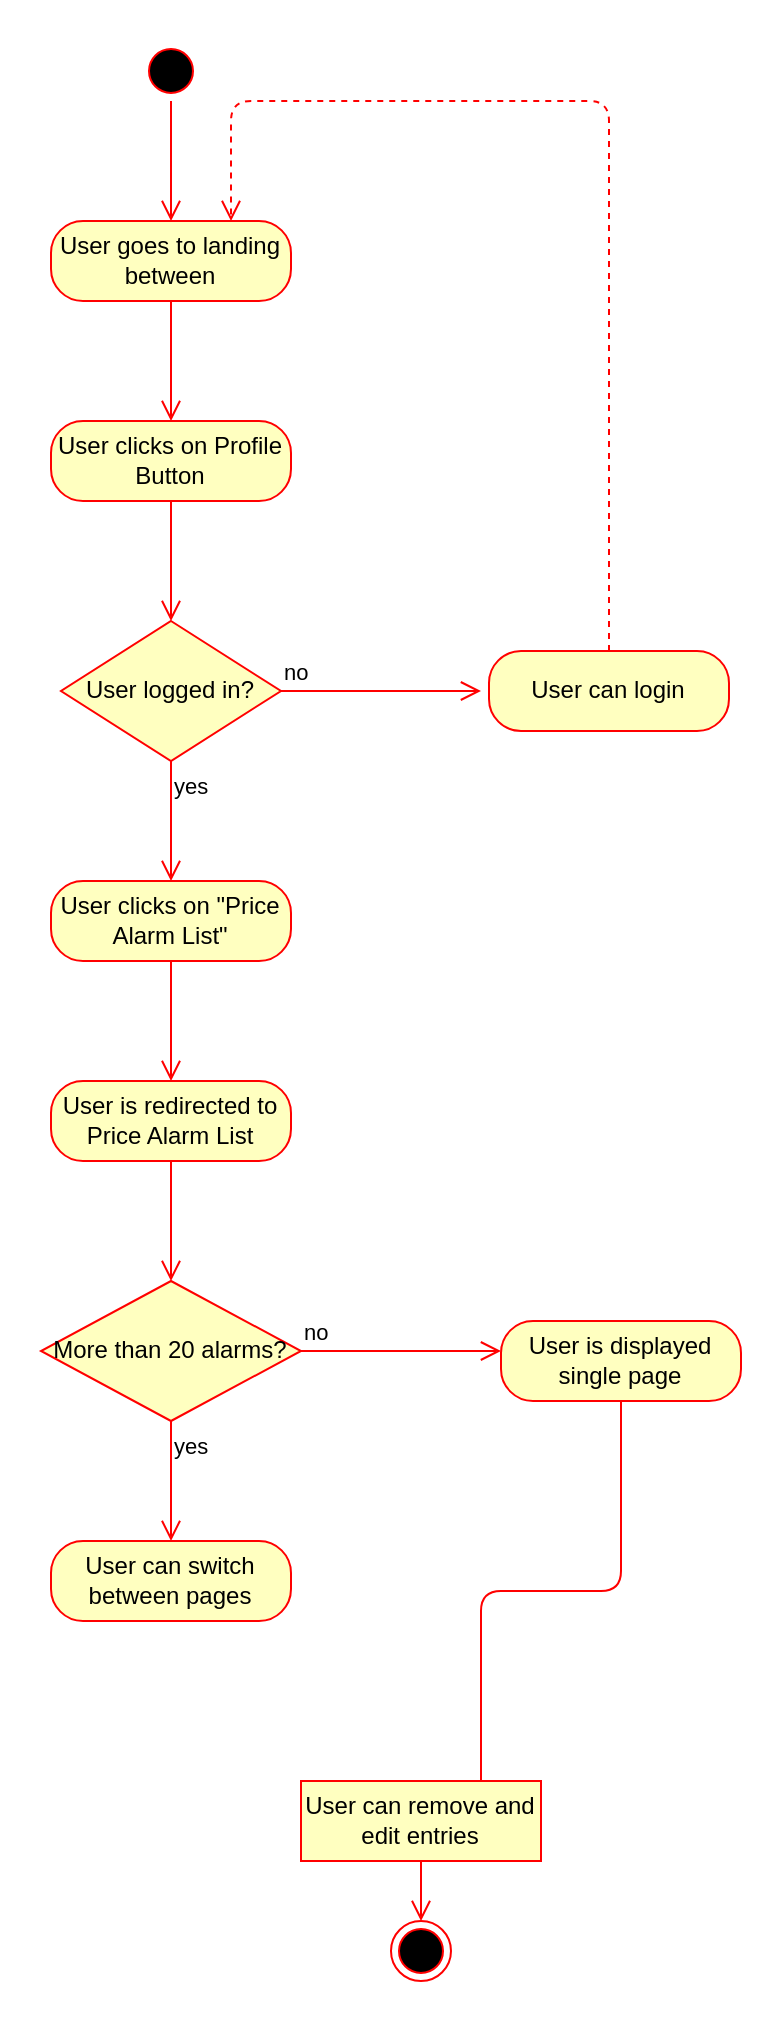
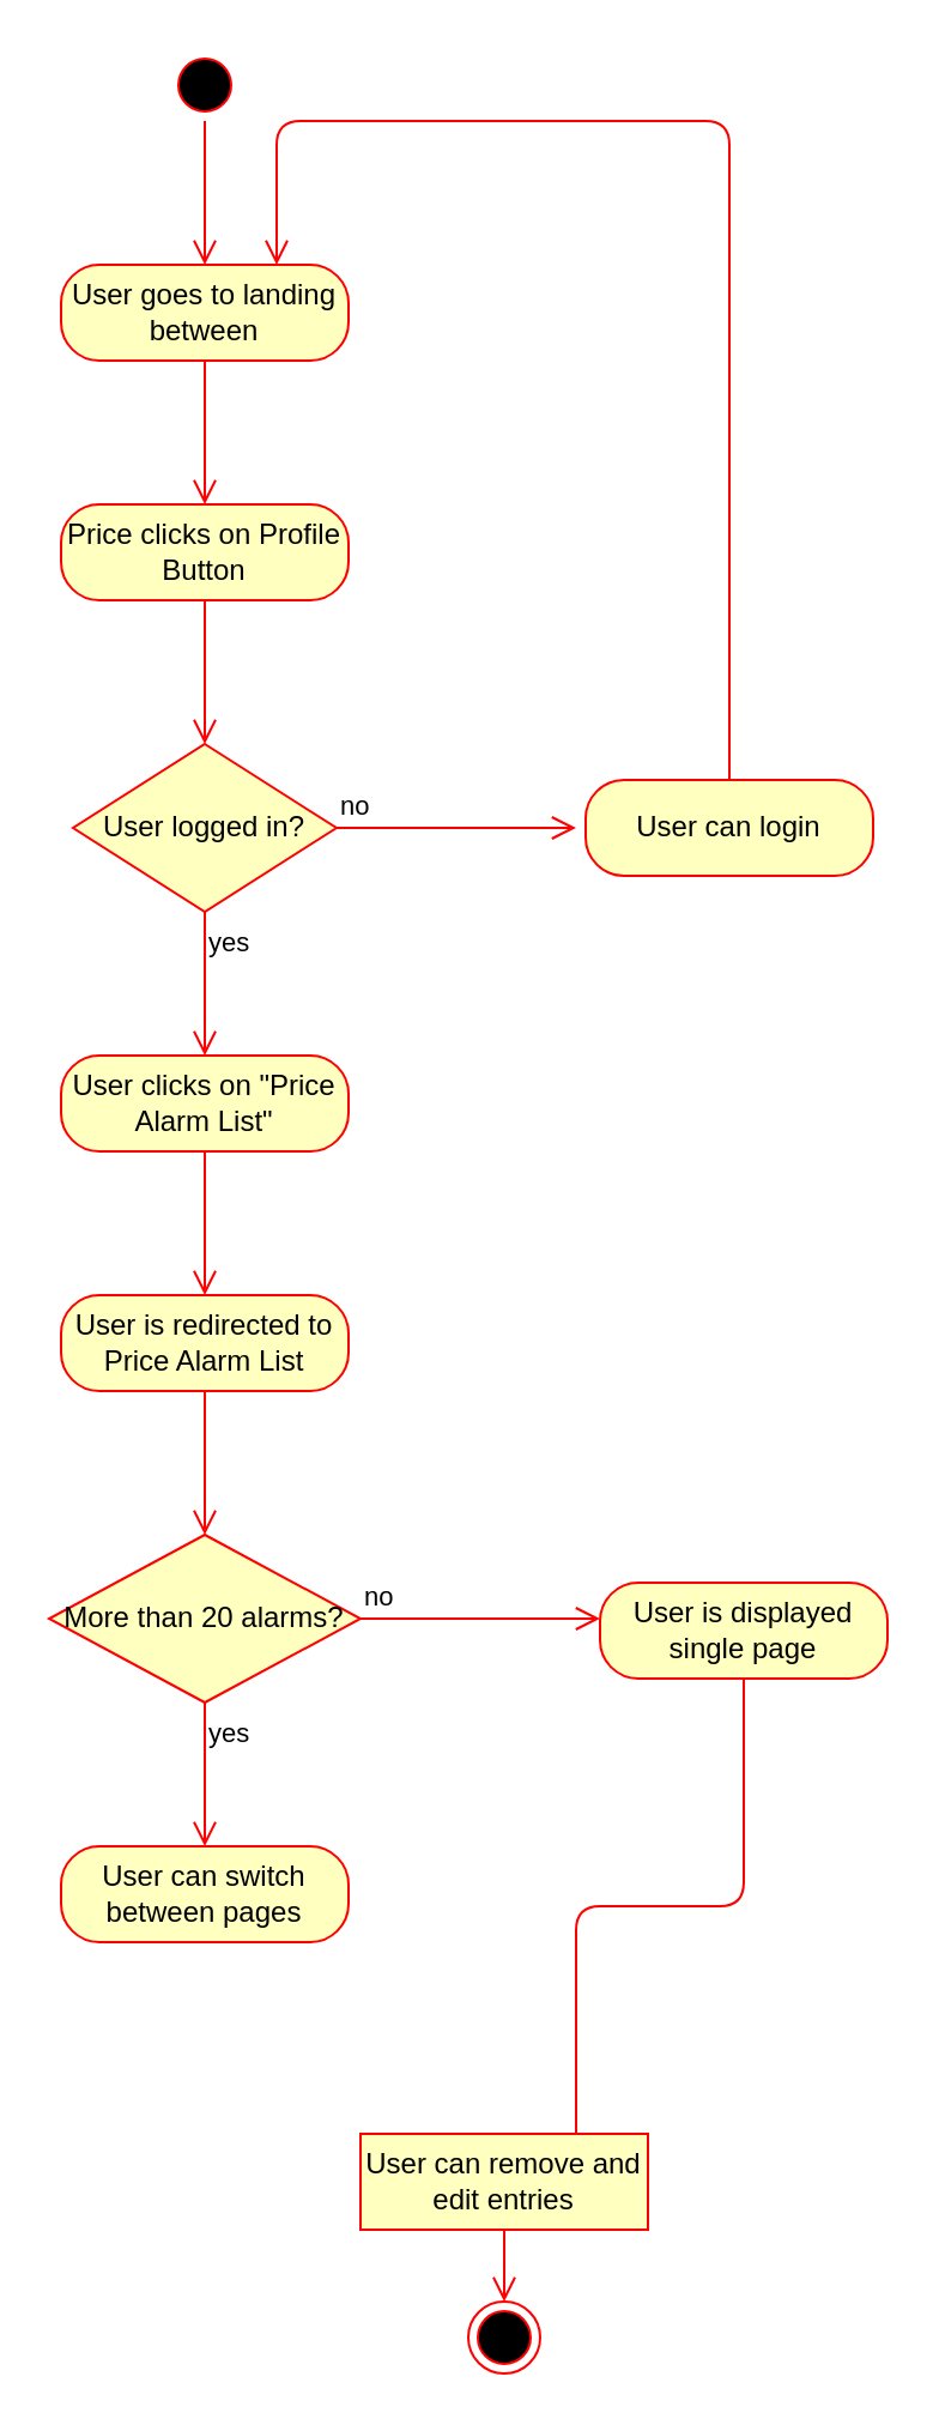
- <mxCell id="14" value="" style="edgeStyle=orthogonalEdgeStyle;html=1;verticalAlign=bottom;endArrow=open;endSize=8;strokeColor=#ff0000;entryX=0.75;entryY=0;entryDx=0;entryDy=0;dashed=1;" edge="1" source="13" parent="1" target="7"><mxGeometry relative="1" as="geometry"><mxPoint x="380" y="50" as="targetPoint" /><Array as="points"><mxPoint x="304" y="50" /><mxPoint x="115" y="50" /></Array></mxGeometry></mxCell>
+ <mxCell id="14" value="" style="edgeStyle=orthogonalEdgeStyle;html=1;verticalAlign=bottom;endArrow=open;endSize=8;strokeColor=#ff0000;entryX=0.75;entryY=0;entryDx=0;entryDy=0;" edge="1" source="13" parent="1" target="7"><mxGeometry relative="1" as="geometry"><mxPoint x="380" y="50" as="targetPoint" /><Array as="points"><mxPoint x="304" y="50" /><mxPoint x="115" y="50" /></Array></mxGeometry></mxCell>
- <mxCell id="15" value="User clicks on Profile Button" style="rounded=1;whiteSpace=wrap;html=1;arcSize=40;fontColor=#000000;fillColor=#ffffc0;strokeColor=#ff0000;" vertex="1" parent="1"><mxGeometry x="25" y="210" width="120" height="40" as="geometry" /></mxCell>
+ <mxCell id="15" value="Price clicks on Profile Button" style="rounded=1;whiteSpace=wrap;html=1;arcSize=40;fontColor=#000000;fillColor=#ffffc0;strokeColor=#ff0000;" vertex="1" parent="1"><mxGeometry x="25" y="210" width="120" height="40" as="geometry" /></mxCell>
